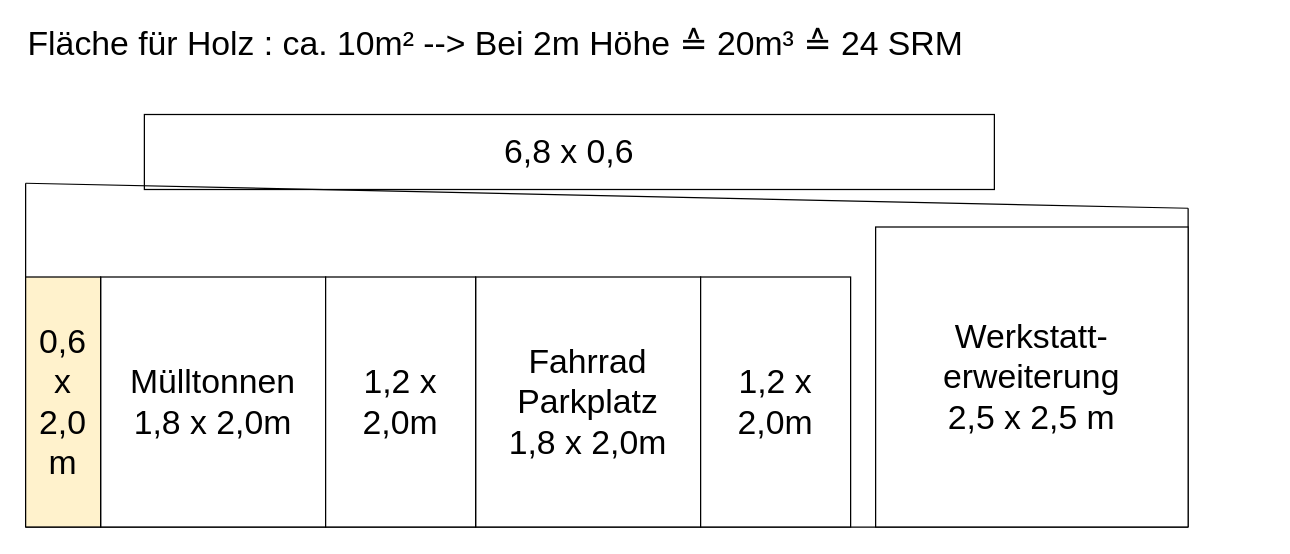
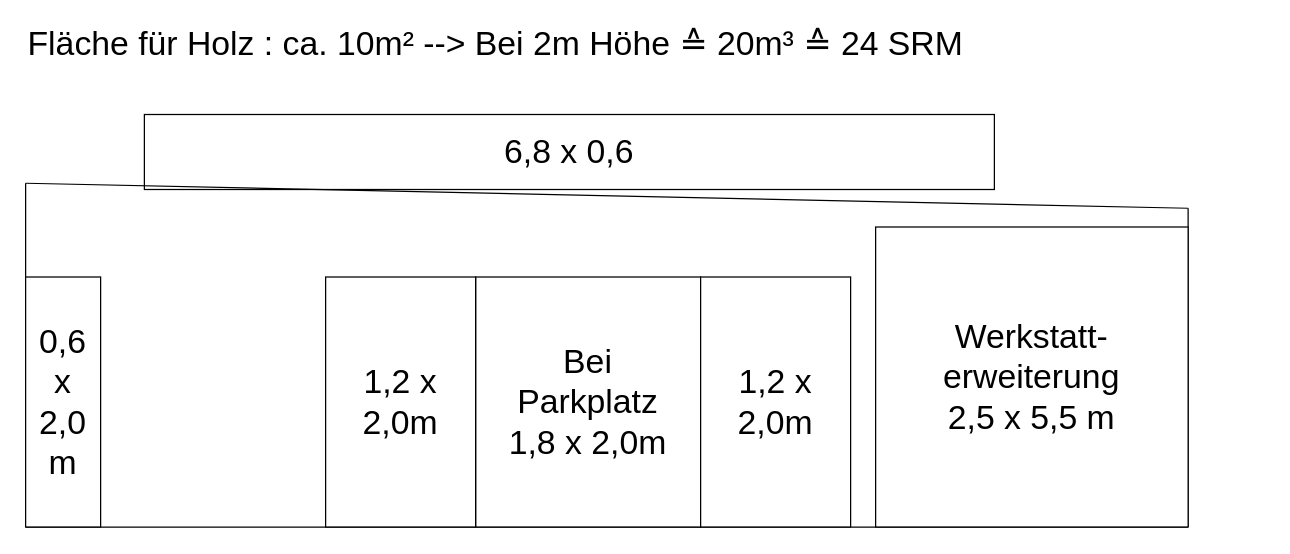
- <mxCell id="9" value="Werkstatt-&lt;br&gt;erweiterung&lt;br&gt;2,5 x 2,5 m" style="rounded=0;whiteSpace=wrap;html=1;fontSize=27;" vertex="1" parent="1"><mxGeometry x="700" y="181" width="250" height="240" as="geometry" /></mxCell>
+ <mxCell id="9" value="Werkstatt-&lt;br&gt;erweiterung&lt;br&gt;2,5 x 5,5 m" style="rounded=0;whiteSpace=wrap;html=1;fontSize=27;" vertex="1" parent="1"><mxGeometry x="700" y="181" width="250" height="240" as="geometry" /></mxCell>
- <mxCell id="10" value="0,6 x 2,0 m" style="rounded=0;whiteSpace=wrap;html=1;fontSize=27;textDirection=rtl;fillColor=#fff2cc;" vertex="1" parent="1"><mxGeometry x="20" y="221" width="60" height="200" as="geometry" /></mxCell>
+ <mxCell id="10" value="0,6 x 2,0 m" style="rounded=0;whiteSpace=wrap;html=1;fontSize=27;textDirection=rtl;" vertex="1" parent="1"><mxGeometry x="20" y="221" width="60" height="200" as="geometry" /></mxCell>
- <mxCell id="7" value="Mülltonnen&lt;br&gt;1,8 x 2,0m" style="rounded=0;whiteSpace=wrap;html=1;fontSize=27;" vertex="1" parent="1"><mxGeometry x="80" y="221" width="180" height="200" as="geometry" /></mxCell>
- <mxCell id="8" value="Fahrrad&lt;br style=&quot;font-size: 27px;&quot;&gt;Parkplatz&lt;br&gt;1,8 x 2,0m" style="rounded=0;whiteSpace=wrap;html=1;fontSize=27;" vertex="1" parent="1"><mxGeometry x="380" y="221" width="180" height="200" as="geometry" /></mxCell>
+ <mxCell id="8" value="Bei&lt;br style=&quot;font-size: 27px;&quot;&gt;Parkplatz&lt;br&gt;1,8 x 2,0m" style="rounded=0;whiteSpace=wrap;html=1;fontSize=27;" vertex="1" parent="1"><mxGeometry x="380" y="221" width="180" height="200" as="geometry" /></mxCell>
